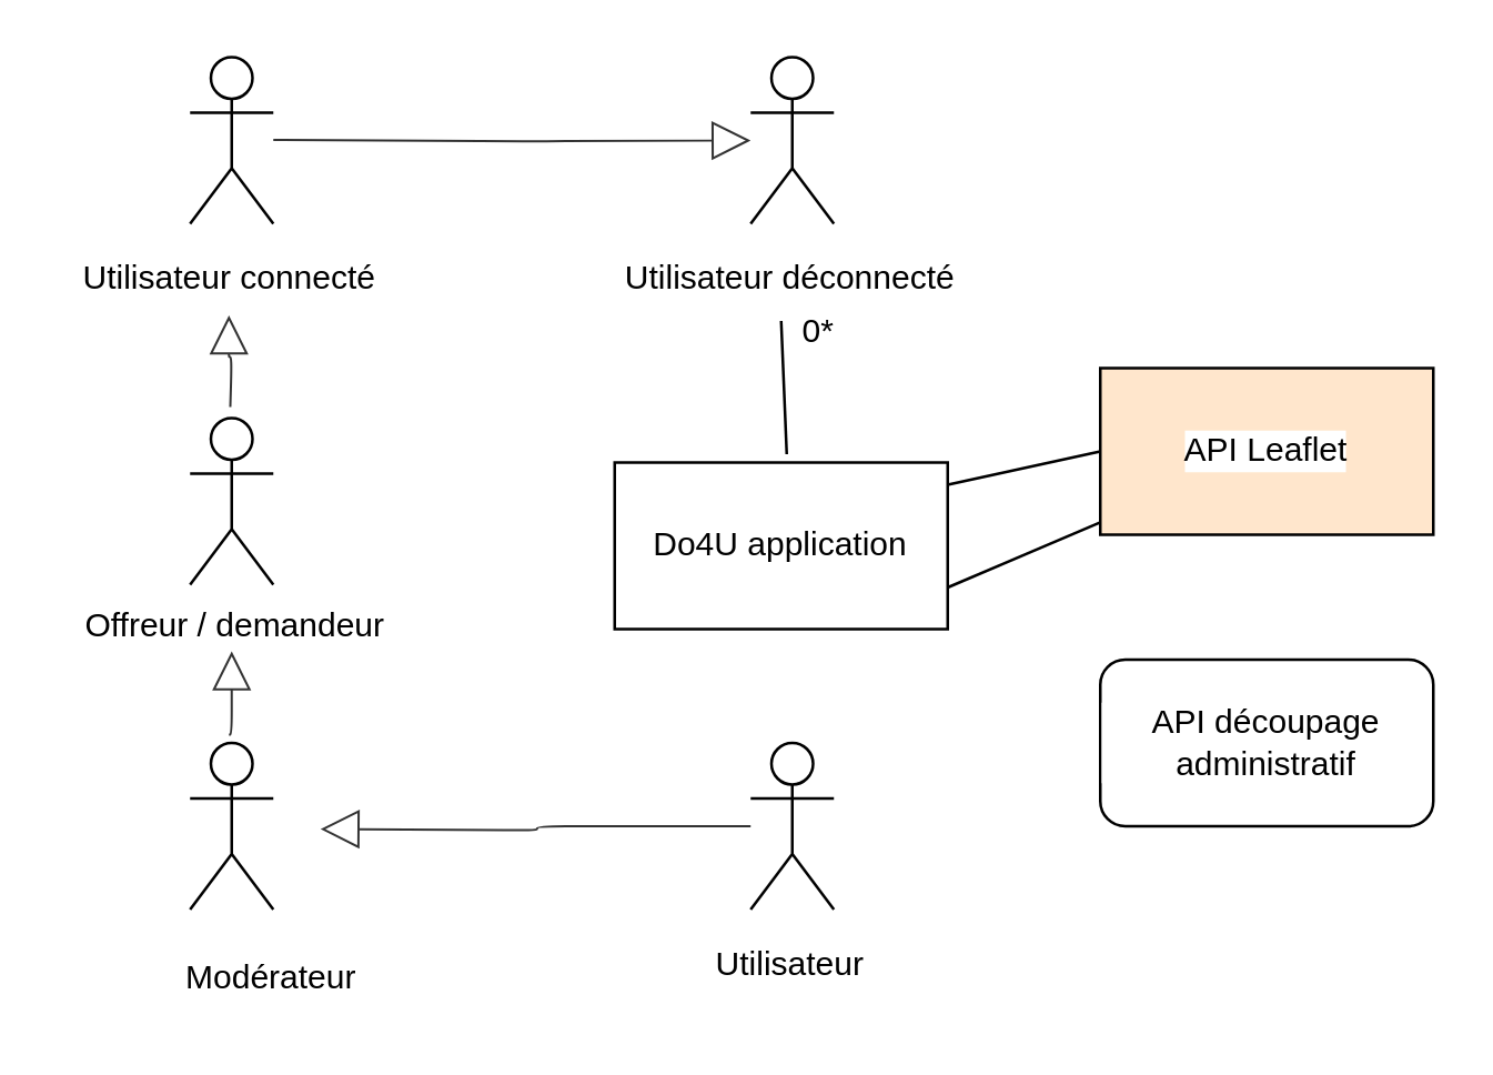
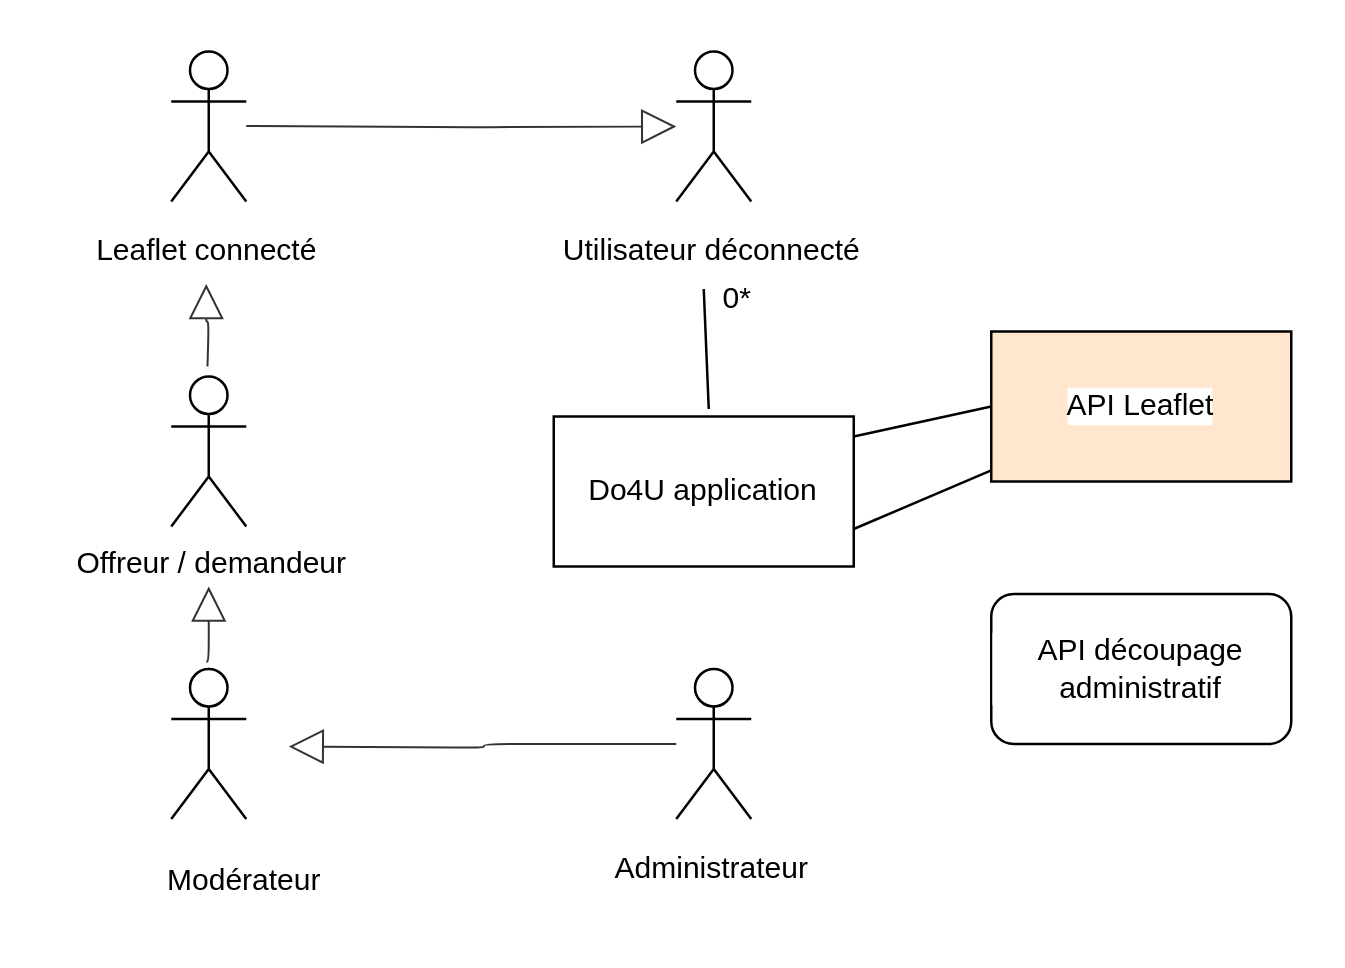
- <mxCell id="8" value="&lt;font color=&quot;#000000&quot;&gt;Utilisateur connecté&lt;/font&gt;" style="text;html=1;align=center;verticalAlign=middle;resizable=0;points=[];autosize=1;strokeColor=none;fillColor=none;" parent="1" vertex="1"><mxGeometry x="20.5" y="87" width="123" height="26" as="geometry" /></mxCell>
+ <mxCell id="8" value="&lt;font color=&quot;#000000&quot;&gt;Leaflet connecté&lt;/font&gt;" style="text;html=1;align=center;verticalAlign=middle;resizable=0;points=[];autosize=1;strokeColor=none;fillColor=none;" parent="1" vertex="1"><mxGeometry x="20.5" y="87" width="123" height="26" as="geometry" /></mxCell>
- <mxCell id="11" value="&lt;font color=&quot;#000000&quot;&gt;Utilisateur&lt;/font&gt;" style="text;html=1;align=center;verticalAlign=middle;resizable=0;points=[];autosize=1;strokeColor=none;fillColor=none;" parent="1" vertex="1"><mxGeometry x="236.5" y="334" width="95" height="26" as="geometry" /></mxCell>
+ <mxCell id="11" value="&lt;font color=&quot;#000000&quot;&gt;Administrateur&lt;/font&gt;" style="text;html=1;align=center;verticalAlign=middle;resizable=0;points=[];autosize=1;strokeColor=none;fillColor=none;" parent="1" vertex="1"><mxGeometry x="236.5" y="334" width="95" height="26" as="geometry" /></mxCell>
